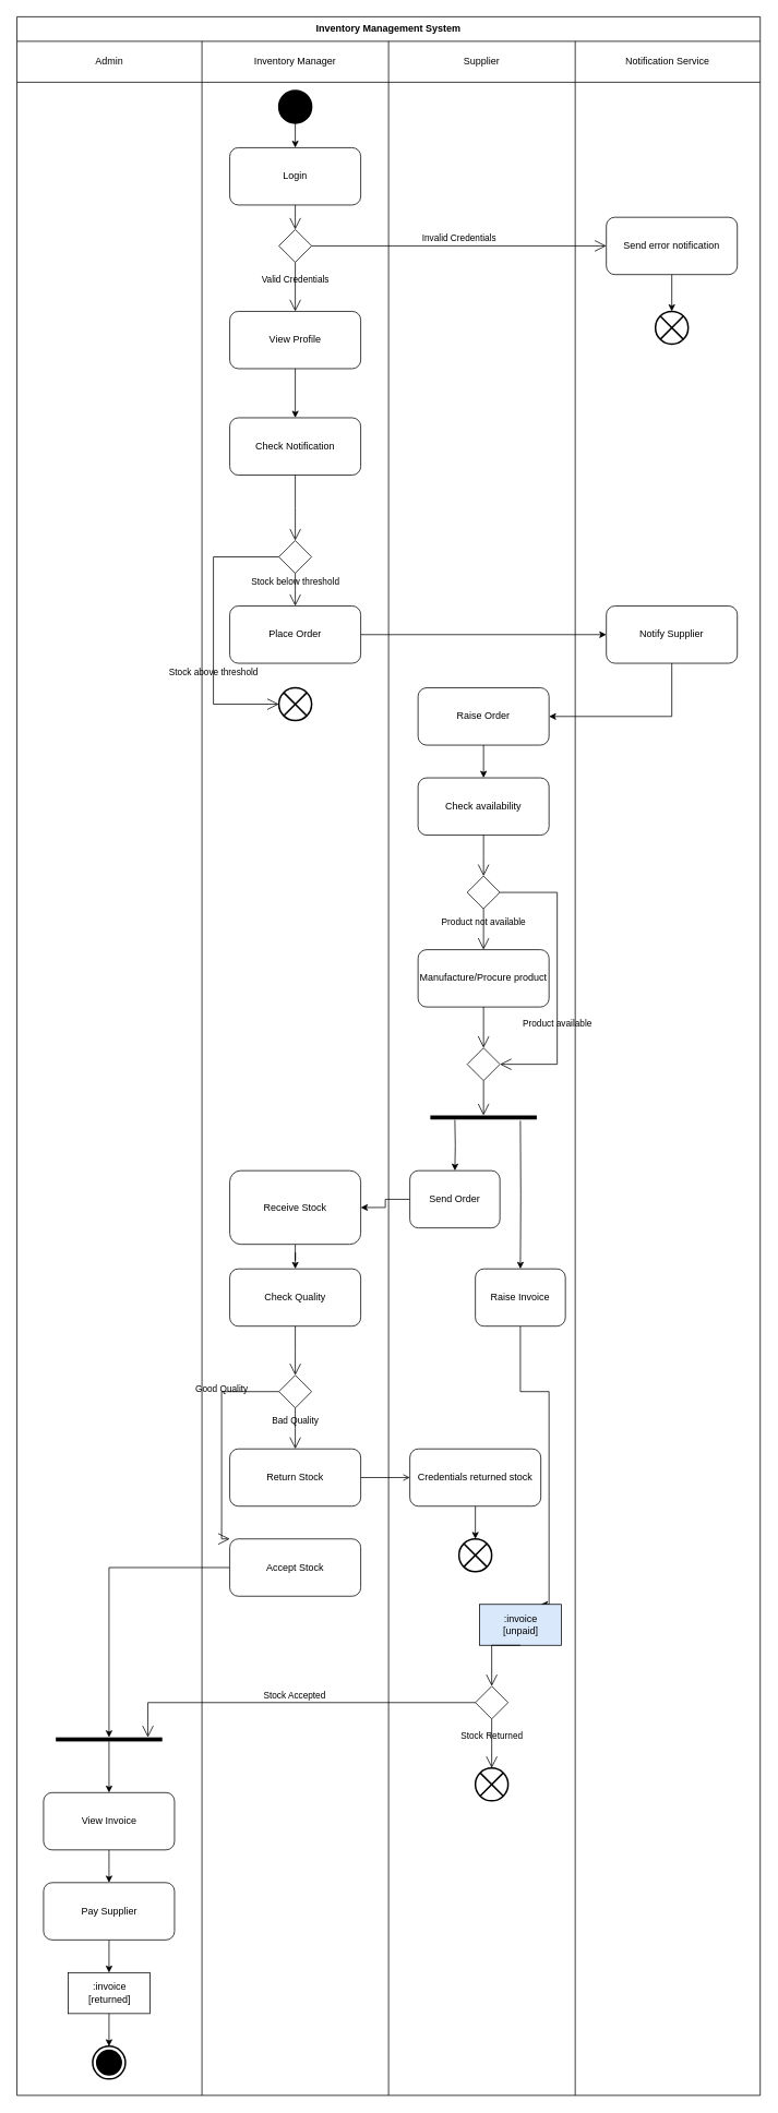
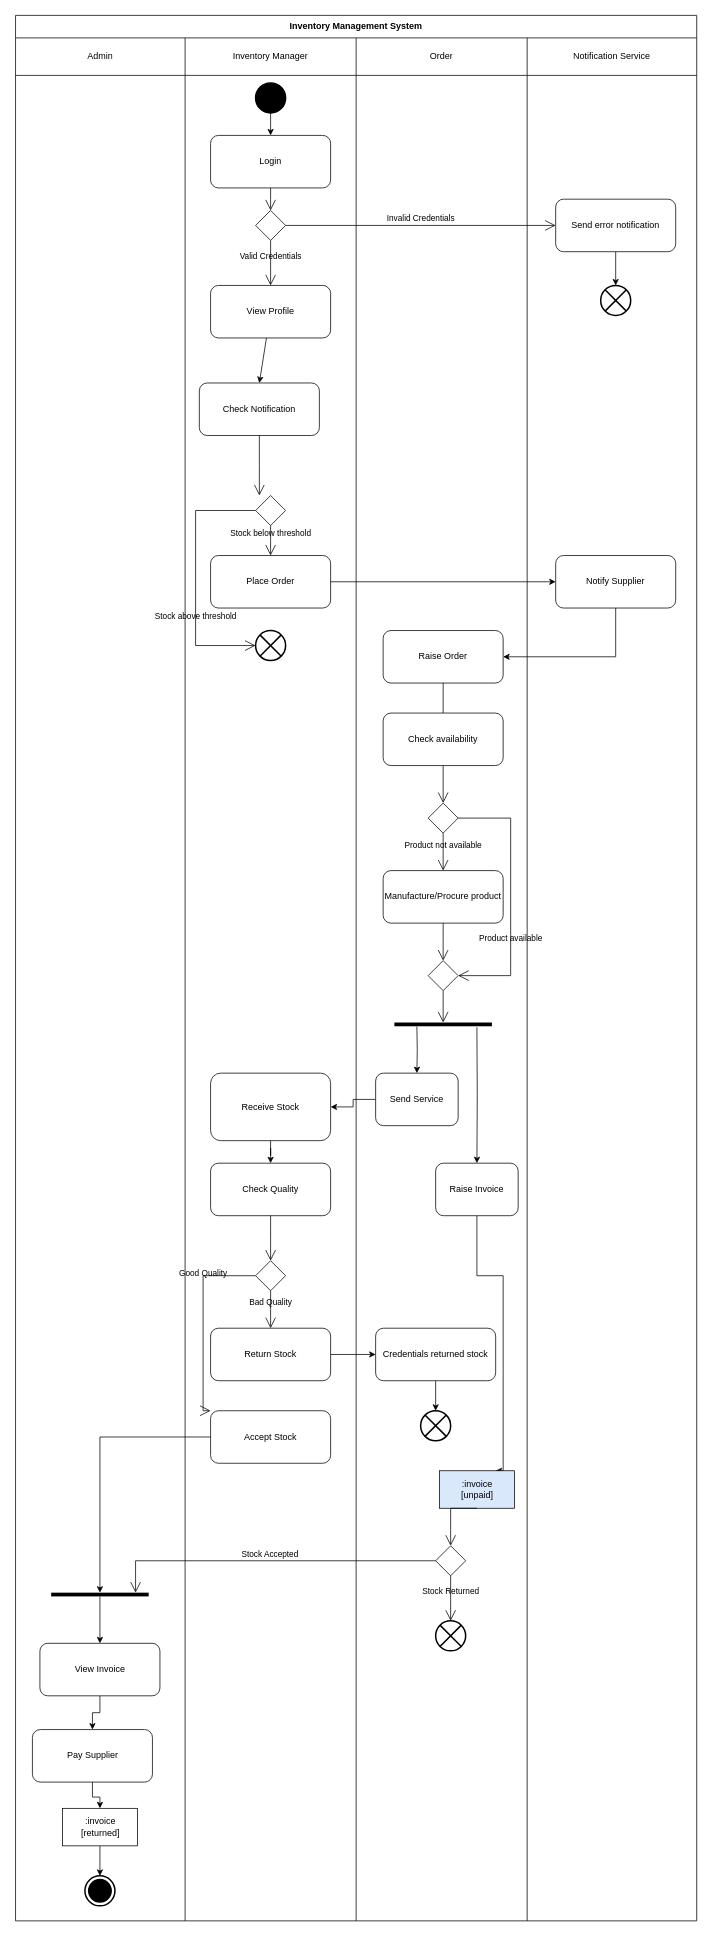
- <mxCell id="6" value="Supplier" style="shape=partialRectangle;html=1;whiteSpace=wrap;connectable=0;fillColor=none;top=0;left=0;bottom=0;right=0;overflow=hidden;" vertex="1" parent="3"><mxGeometry x="454" width="228" height="50" as="geometry" /></mxCell>
+ <mxCell id="6" value="Order" style="shape=partialRectangle;html=1;whiteSpace=wrap;connectable=0;fillColor=none;top=0;left=0;bottom=0;right=0;overflow=hidden;" vertex="1" parent="3"><mxGeometry x="454" width="228" height="50" as="geometry" /></mxCell>
- <mxCell id="24" value="Check Notification" style="shape=rect;html=1;rounded=1;whiteSpace=wrap;align=center;" vertex="1" parent="1"><mxGeometry x="280" y="510" width="160" height="70" as="geometry" /></mxCell>
+ <mxCell id="24" value="Check Notification" style="shape=rect;html=1;rounded=1;whiteSpace=wrap;align=center;" vertex="1" parent="1"><mxGeometry x="265" y="510" width="160" height="70" as="geometry" /></mxCell>
- <mxCell id="35" style="edgeStyle=orthogonalEdgeStyle;rounded=0;orthogonalLoop=1;jettySize=auto;html=1;" edge="1" parent="1" source="36" target="37"><mxGeometry relative="1" as="geometry" /></mxCell>
+ <mxCell id="35" style="edgeStyle=orthogonalEdgeStyle;rounded=0;orthogonalLoop=1;jettySize=auto;html=1;endArrow=none;" edge="1" parent="1" source="36" target="37"><mxGeometry relative="1" as="geometry" /></mxCell>
- <mxCell id="50" value="Send Order" style="shape=rect;html=1;rounded=1;whiteSpace=wrap;align=center;" vertex="1" parent="1"><mxGeometry x="500" y="1430" width="110" height="70" as="geometry" /></mxCell>
+ <mxCell id="50" value="Send Service" style="shape=rect;html=1;rounded=1;whiteSpace=wrap;align=center;" vertex="1" parent="1"><mxGeometry x="500" y="1430" width="110" height="70" as="geometry" /></mxCell>
- <mxCell id="60" style="edgeStyle=orthogonalEdgeStyle;rounded=0;orthogonalLoop=1;jettySize=auto;html=1;endArrow=open;" edge="1" parent="1" source="61" target="63"><mxGeometry relative="1" as="geometry" /></mxCell>
+ <mxCell id="60" style="edgeStyle=orthogonalEdgeStyle;rounded=0;orthogonalLoop=1;jettySize=auto;html=1;" edge="1" parent="1" source="61" target="63"><mxGeometry relative="1" as="geometry" /></mxCell>
- <mxCell id="78" value="Pay Supplier" style="shape=rect;html=1;rounded=1;whiteSpace=wrap;align=center;" vertex="1" parent="1"><mxGeometry x="52.5" y="2300" width="160" height="70" as="geometry" /></mxCell>
+ <mxCell id="78" value="Pay Supplier" style="shape=rect;html=1;rounded=1;whiteSpace=wrap;align=center;" vertex="1" parent="1"><mxGeometry x="42.5" y="2305" width="160" height="70" as="geometry" /></mxCell>
